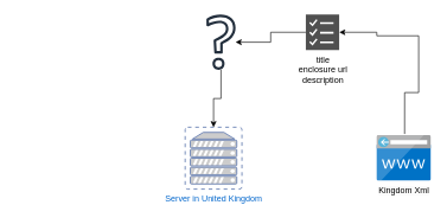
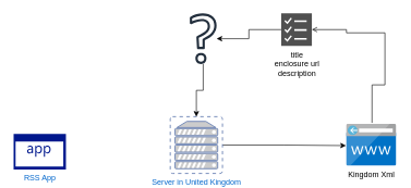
- <mxCell id="5" style="edgeStyle=orthogonalEdgeStyle;rounded=0;orthogonalLoop=1;jettySize=auto;html=1;entryX=1;entryY=0.5;entryDx=0;entryDy=0;entryPerimeter=0;exitX=0.51;exitY=-0.029;exitDx=0;exitDy=0;exitPerimeter=0;" edge="1" parent="1" source="8" target="4"><mxGeometry relative="1" as="geometry"><mxPoint x="570" y="188" as="sourcePoint" /><Array as="points"><mxPoint x="589" y="130" /><mxPoint x="590" y="50" /><mxPoint x="530" y="50" /><mxPoint x="530" y="45" /></Array></mxGeometry></mxCell>
+ <mxCell id="5" style="edgeStyle=orthogonalEdgeStyle;rounded=0;orthogonalLoop=1;jettySize=auto;html=1;entryX=1;entryY=0.5;entryDx=0;entryDy=0;entryPerimeter=0;exitX=0.51;exitY=-0.029;exitDx=0;exitDy=0;exitPerimeter=0;endArrow=open;" edge="1" parent="1" source="8" target="4"><mxGeometry relative="1" as="geometry"><mxPoint x="570" y="188" as="sourcePoint" /><Array as="points"><mxPoint x="589" y="130" /><mxPoint x="590" y="50" /><mxPoint x="530" y="50" /><mxPoint x="530" y="45" /></Array></mxGeometry></mxCell>
+ <mxCell id="2" style="edgeStyle=orthogonalEdgeStyle;rounded=0;orthogonalLoop=1;jettySize=auto;html=1;entryX=-0.01;entryY=0.513;entryDx=0;entryDy=0;entryPerimeter=0;exitX=1;exitY=0.5;exitDx=0;exitDy=0;exitPerimeter=0;" edge="1" parent="1" source="6" target="8"><mxGeometry relative="1" as="geometry"><mxPoint x="320" y="220.5" as="sourcePoint" /><mxPoint x="540" y="222.5" as="targetPoint" /></mxGeometry></mxCell>
+ <mxCell id="7" value="&lt;span style=&quot;color: rgb(0, 102, 204);&quot;&gt;RSS App&lt;/span&gt;" style="sketch=0;aspect=fixed;pointerEvents=1;shadow=0;dashed=0;html=1;strokeColor=none;labelPosition=center;verticalLabelPosition=bottom;verticalAlign=top;align=center;fillColor=#00188D;shape=mxgraph.mscae.enterprise.application" vertex="1" parent="1"><mxGeometry x="20" y="205.5" width="80.15" height="54.5" as="geometry" /></mxCell>
